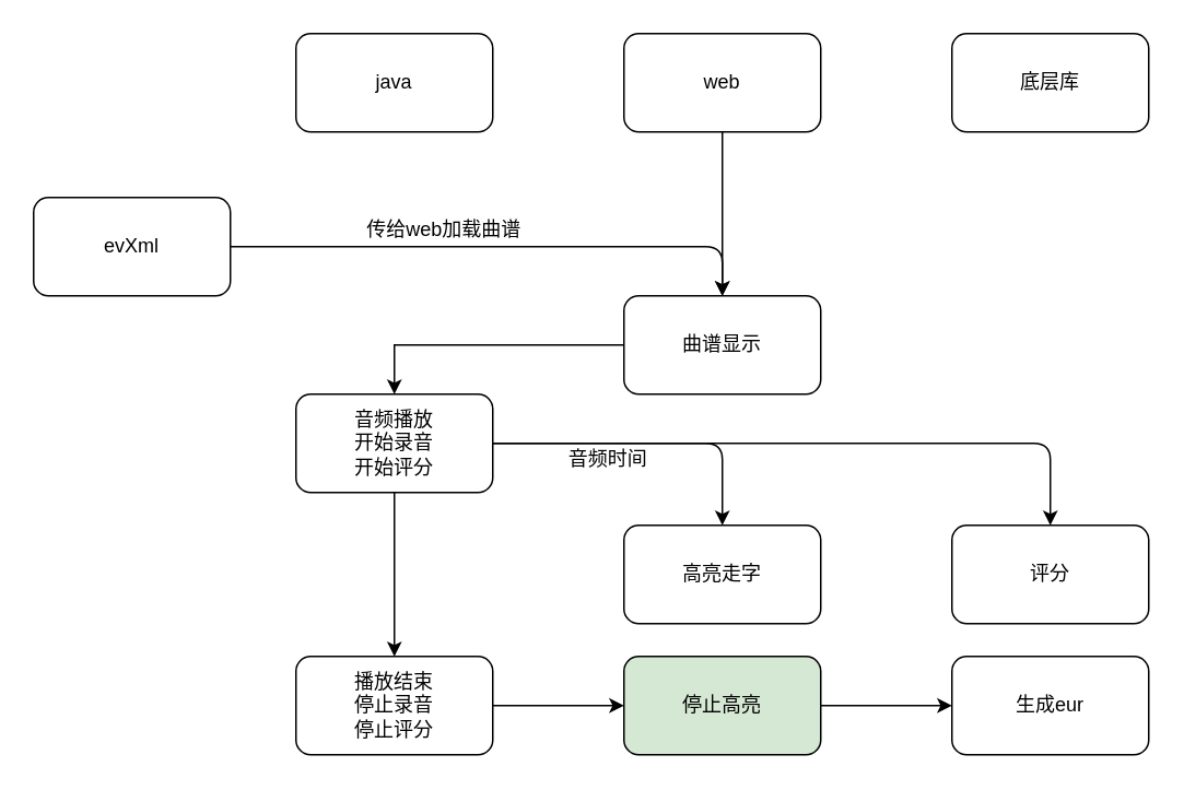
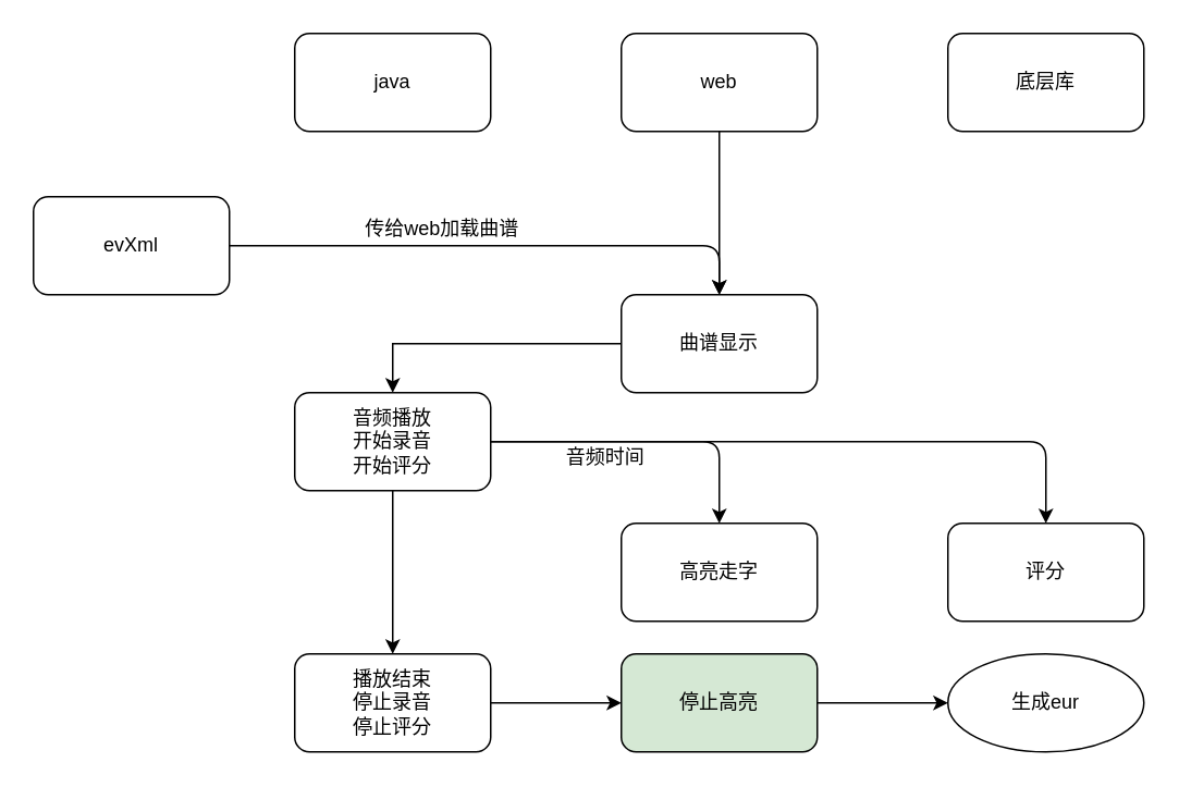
- <mxCell id="22" value="生成eur" style="whiteSpace=wrap;html=1;rounded=1;" vertex="1" parent="1"><mxGeometry x="580" y="400" width="120" height="60" as="geometry" /></mxCell>
+ <mxCell id="22" value="生成eur" style="ellipse;whiteSpace=wrap;html=1;" vertex="1" parent="1"><mxGeometry x="580" y="400" width="120" height="60" as="geometry" /></mxCell>
